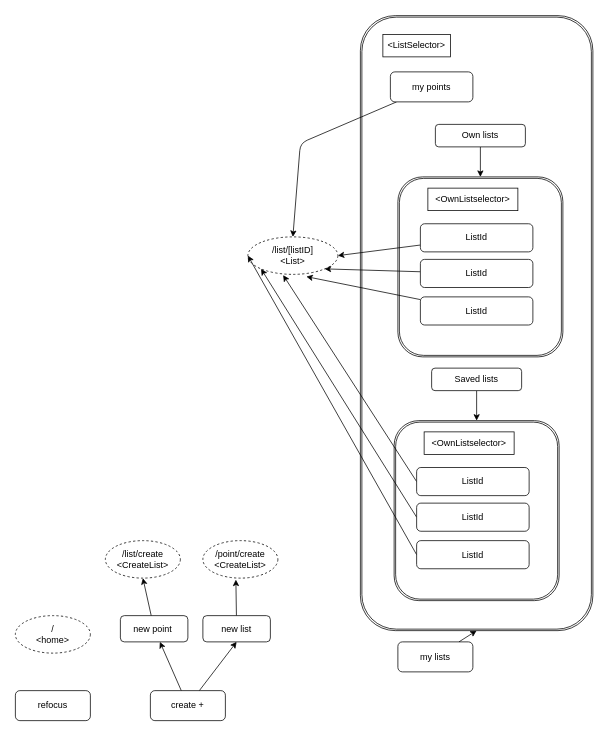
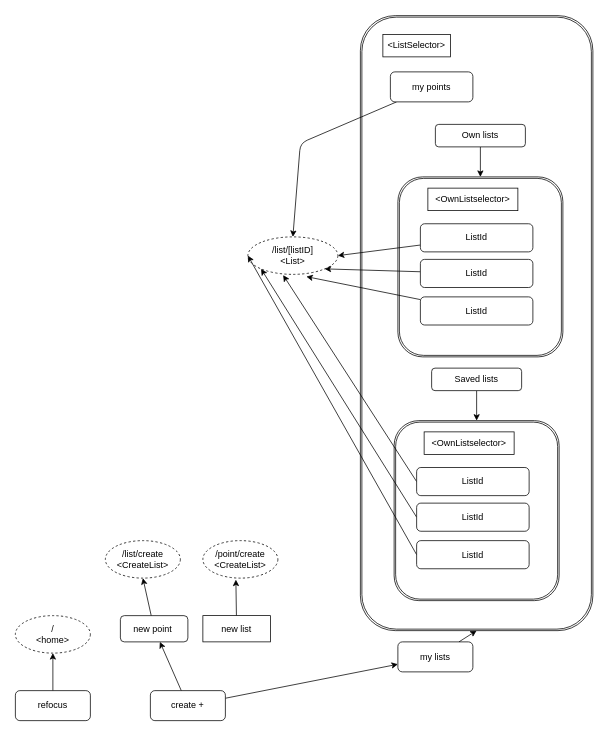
- <mxCell id="11" value="new list" style="rounded=1;whiteSpace=wrap;html=1;" vertex="1" parent="1"><mxGeometry x="270" y="820" width="90" height="35" as="geometry" /></mxCell>
+ <mxCell id="11" value="new list" style="whiteSpace=wrap;html=1;rounded=0;" vertex="1" parent="1"><mxGeometry x="270" y="820" width="90" height="35" as="geometry" /></mxCell>
+ <mxCell id="2" style="edgeStyle=none;html=1;" edge="1" parent="1" source="3" target="4"><mxGeometry relative="1" as="geometry"><mxPoint x="70" y="830" as="targetPoint" /></mxGeometry></mxCell>
- <mxCell id="5" style="edgeStyle=none;html=1;entryX=0.5;entryY=1;entryDx=0;entryDy=0;" edge="1" parent="1" source="7" target="11"><mxGeometry relative="1" as="geometry"><mxPoint x="320" y="850" as="targetPoint" /></mxGeometry></mxCell>
+ <mxCell id="5" style="edgeStyle=none;html=1;" edge="1" parent="1" source="7" target="13"><mxGeometry relative="1" as="geometry"><mxPoint x="320" y="850" as="targetPoint" /></mxGeometry></mxCell>
